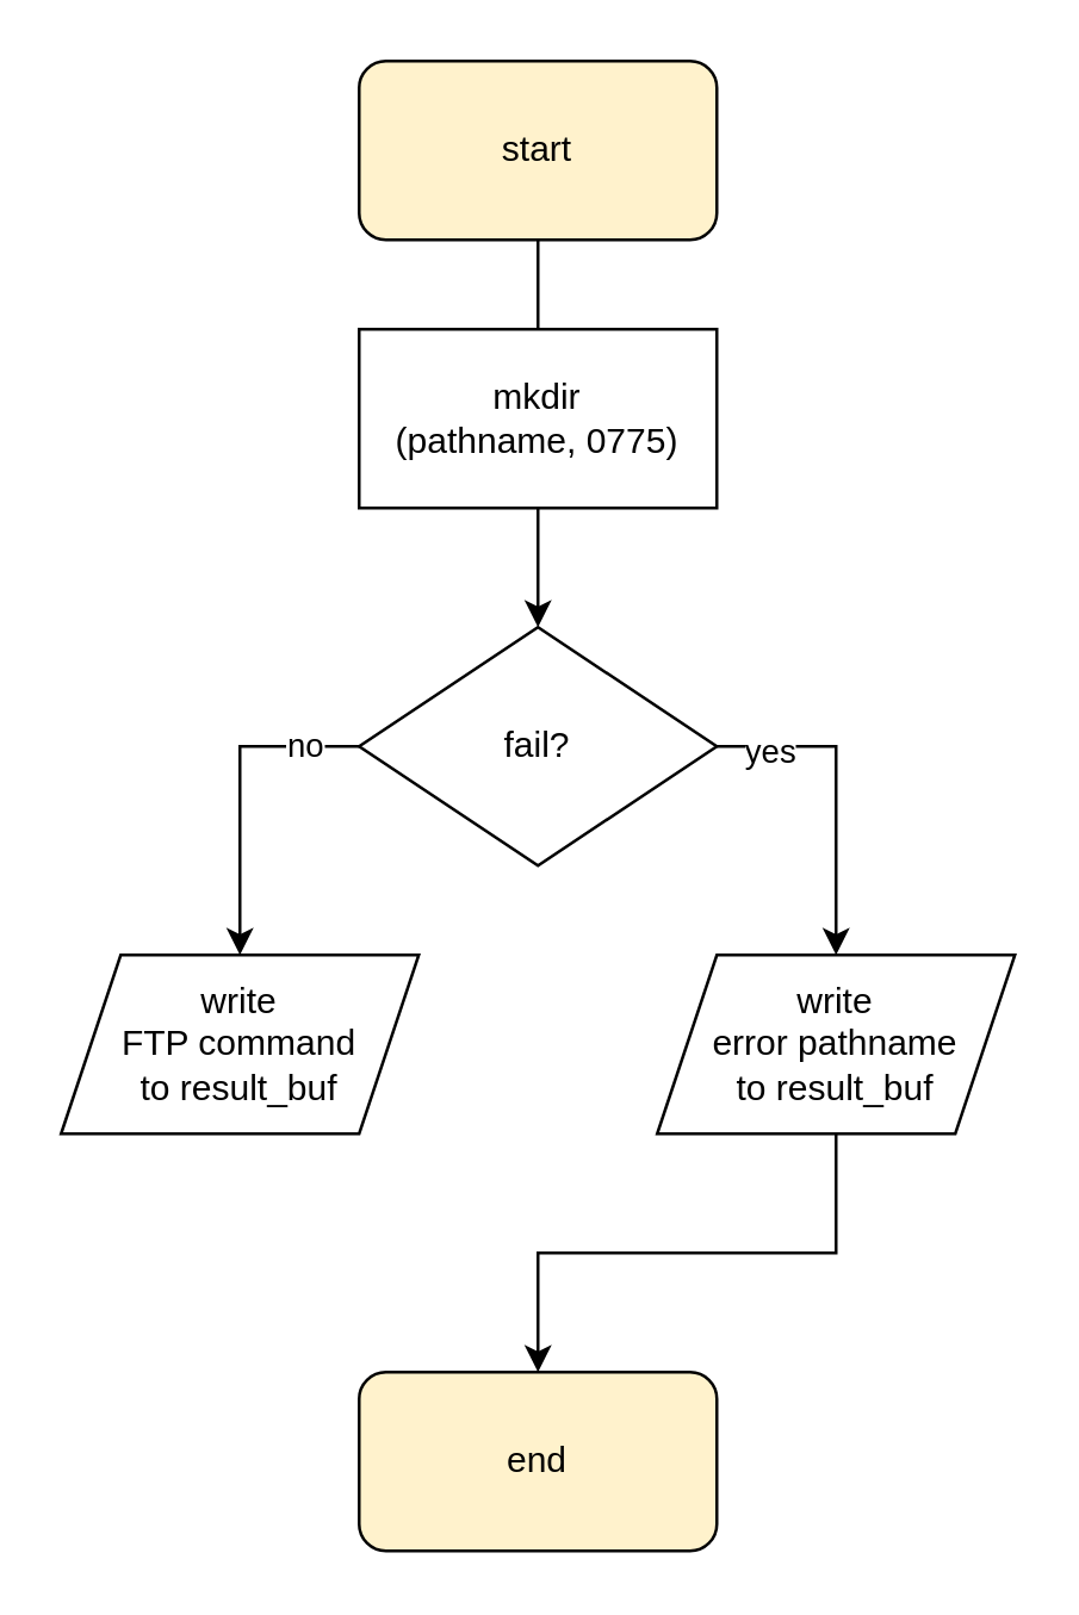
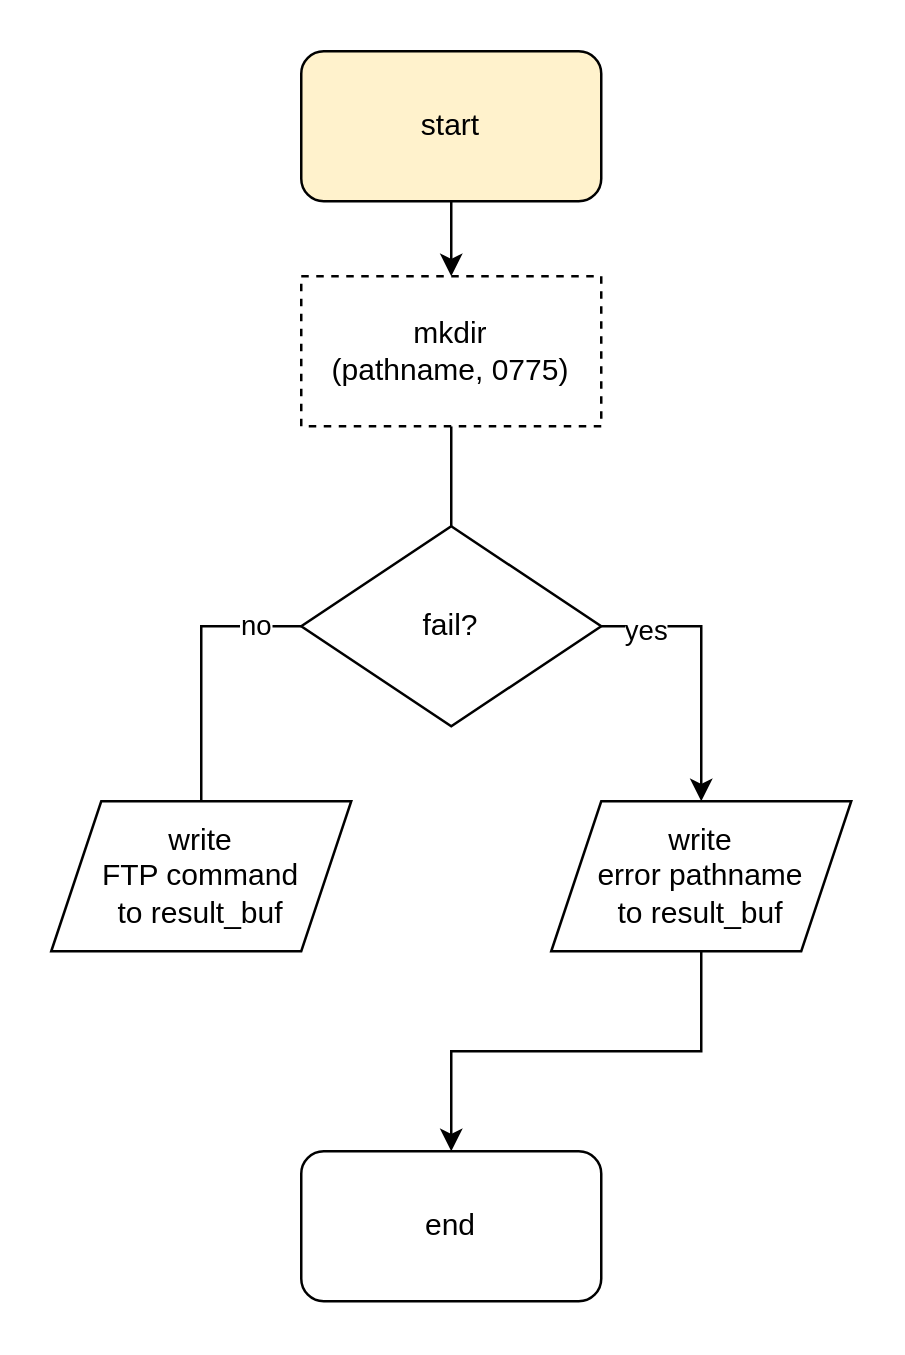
- <mxCell id="2" value="" style="edgeStyle=orthogonalEdgeStyle;rounded=0;orthogonalLoop=1;jettySize=auto;html=1;entryX=0.5;entryY=0;entryDx=0;entryDy=0;endArrow=none;" edge="1" parent="1" source="3" target="6"><mxGeometry relative="1" as="geometry"><mxPoint x="180" y="20" as="targetPoint" /></mxGeometry></mxCell>
+ <mxCell id="2" value="" style="edgeStyle=orthogonalEdgeStyle;rounded=0;orthogonalLoop=1;jettySize=auto;html=1;entryX=0.5;entryY=0;entryDx=0;entryDy=0;" edge="1" parent="1" source="3" target="6"><mxGeometry relative="1" as="geometry"><mxPoint x="180" y="20" as="targetPoint" /></mxGeometry></mxCell>
- <mxCell id="6" value="mkdir&lt;div&gt;(pathname, 0775)&lt;/div&gt;" style="rounded=0;whiteSpace=wrap;html=1;" vertex="1" parent="1"><mxGeometry x="120" y="110" width="120" height="60" as="geometry" /></mxCell>
+ <mxCell id="6" value="mkdir&lt;div&gt;(pathname, 0775)&lt;/div&gt;" style="rounded=0;whiteSpace=wrap;html=1;dashed=1;" vertex="1" parent="1"><mxGeometry x="120" y="110" width="120" height="60" as="geometry" /></mxCell>
- <mxCell id="5" value="" style="edgeStyle=orthogonalEdgeStyle;rounded=0;orthogonalLoop=1;jettySize=auto;html=1;" edge="1" parent="1" source="6" target="11"><mxGeometry relative="1" as="geometry" /></mxCell>
+ <mxCell id="5" value="" style="edgeStyle=orthogonalEdgeStyle;rounded=0;orthogonalLoop=1;jettySize=auto;html=1;endArrow=none;" edge="1" parent="1" source="6" target="11"><mxGeometry relative="1" as="geometry" /></mxCell>
- <mxCell id="9" style="edgeStyle=orthogonalEdgeStyle;rounded=0;orthogonalLoop=1;jettySize=auto;html=1;entryX=0.5;entryY=0;entryDx=0;entryDy=0;" edge="1" parent="1" source="11" target="14"><mxGeometry relative="1" as="geometry"><Array as="points"><mxPoint x="80" y="250" /></Array></mxGeometry></mxCell>
+ <mxCell id="9" style="edgeStyle=orthogonalEdgeStyle;rounded=0;orthogonalLoop=1;jettySize=auto;html=1;entryX=0.5;entryY=0;entryDx=0;entryDy=0;endArrow=none;" edge="1" parent="1" source="11" target="14"><mxGeometry relative="1" as="geometry"><Array as="points"><mxPoint x="80" y="250" /></Array></mxGeometry></mxCell>
- <mxCell id="4" value="end" style="rounded=1;whiteSpace=wrap;html=1;fillColor=#fff2cc;" vertex="1" parent="1"><mxGeometry x="120" y="460" width="120" height="60" as="geometry" /></mxCell>
+ <mxCell id="4" value="end" style="rounded=1;whiteSpace=wrap;html=1;" vertex="1" parent="1"><mxGeometry x="120" y="460" width="120" height="60" as="geometry" /></mxCell>
